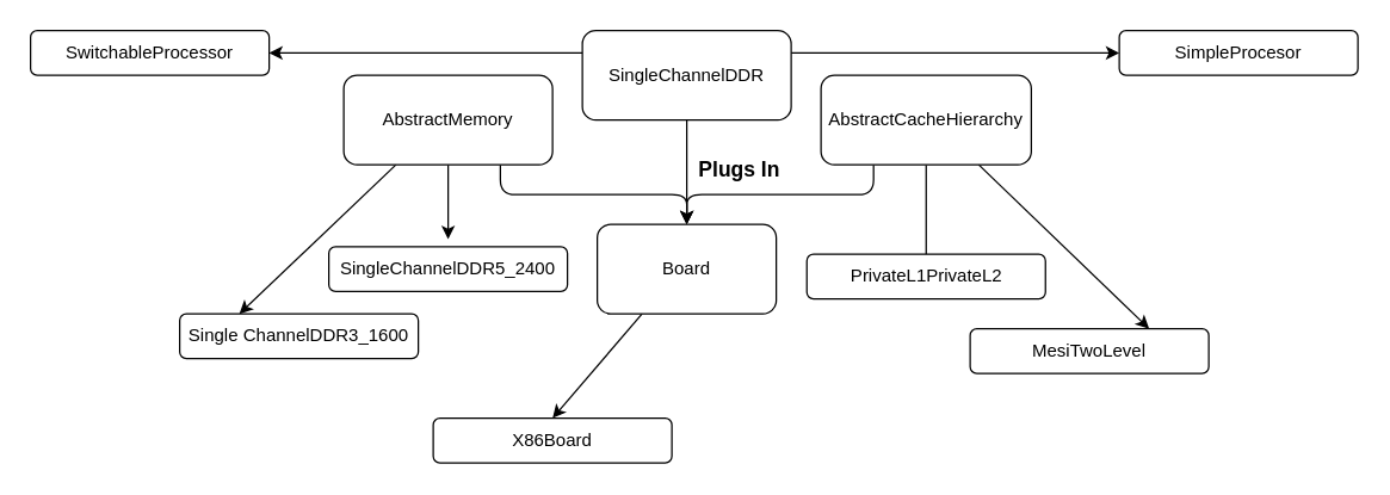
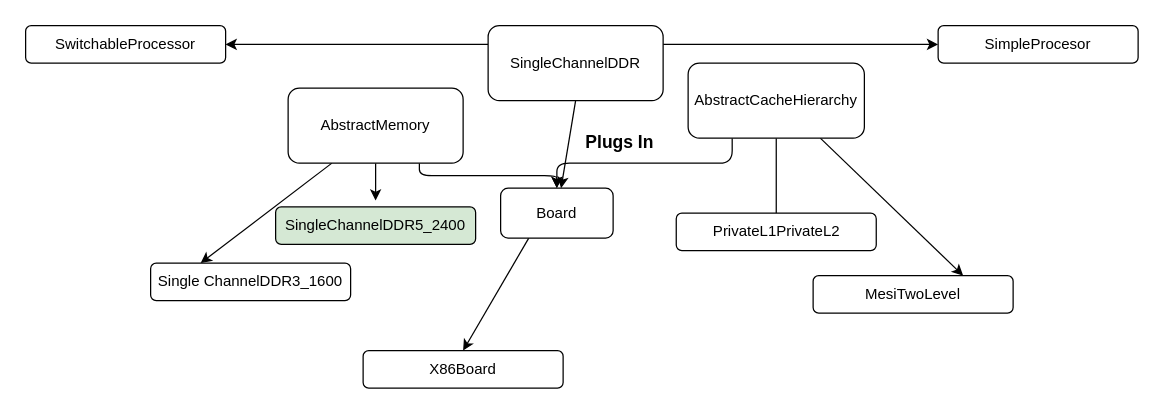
- <mxCell id="11" value="AbstractMemory" style="rounded=1;whiteSpace=wrap;html=1;" vertex="1" parent="1"><mxGeometry x="230" y="50" width="140" height="60" as="geometry" /></mxCell>
+ <mxCell id="11" value="AbstractMemory" style="rounded=1;whiteSpace=wrap;html=1;" vertex="1" parent="1"><mxGeometry x="230" y="70" width="140" height="60" as="geometry" /></mxCell>
- <mxCell id="18" value="SingleChannelDDR5_2400" style="rounded=1;whiteSpace=wrap;html=1;" vertex="1" parent="1"><mxGeometry x="220" y="165" width="160" height="30" as="geometry" /></mxCell>
+ <mxCell id="18" value="SingleChannelDDR5_2400" style="rounded=1;whiteSpace=wrap;html=1;fillColor=#d5e8d4;" vertex="1" parent="1"><mxGeometry x="220" y="165" width="160" height="30" as="geometry" /></mxCell>
- <mxCell id="3" value="Board" style="rounded=1;whiteSpace=wrap;html=1;" vertex="1" parent="1"><mxGeometry x="400" y="150" width="120" height="60" as="geometry" /></mxCell>
+ <mxCell id="3" value="Board" style="rounded=1;whiteSpace=wrap;html=1;" vertex="1" parent="1"><mxGeometry x="400" y="150" width="90" height="40" as="geometry" /></mxCell>
